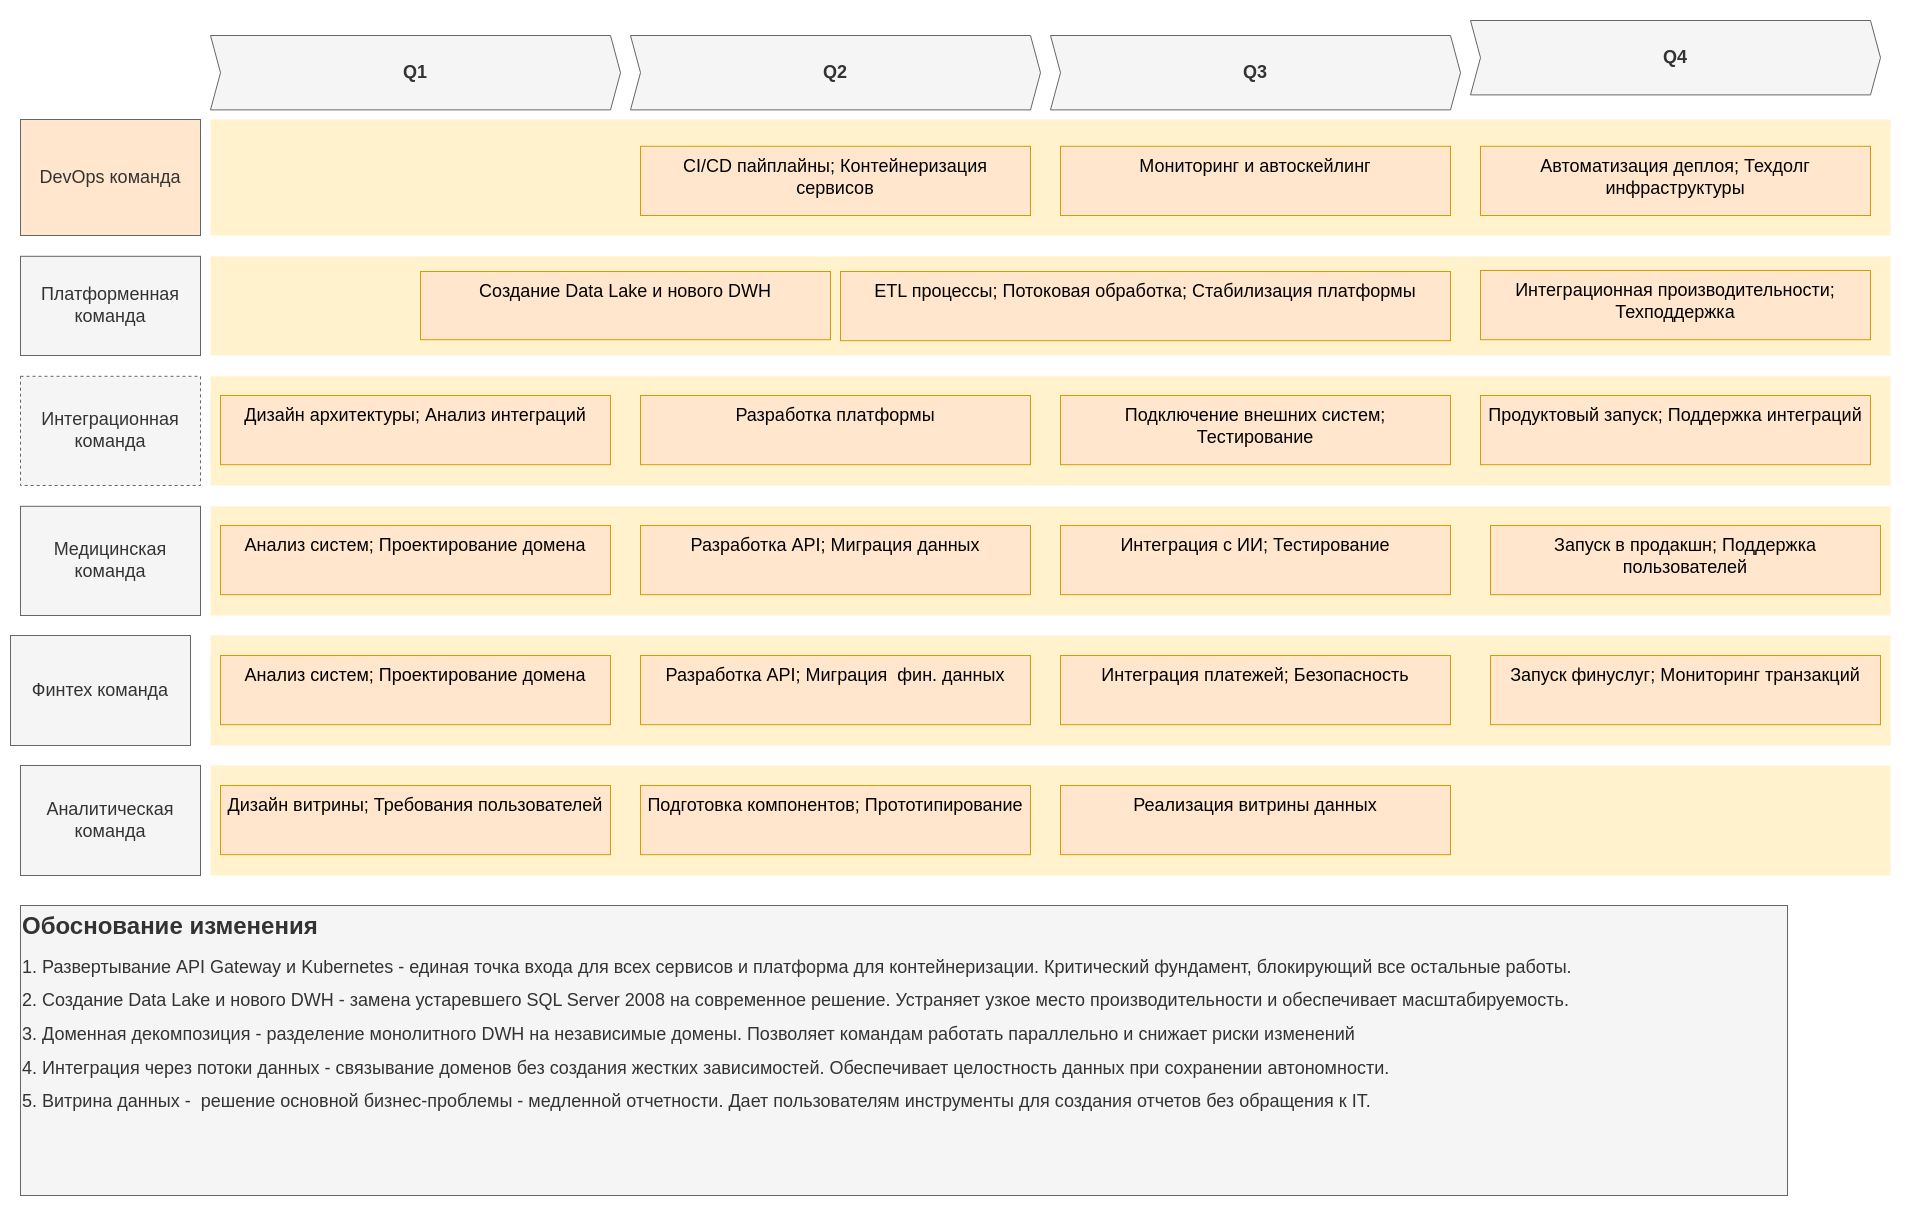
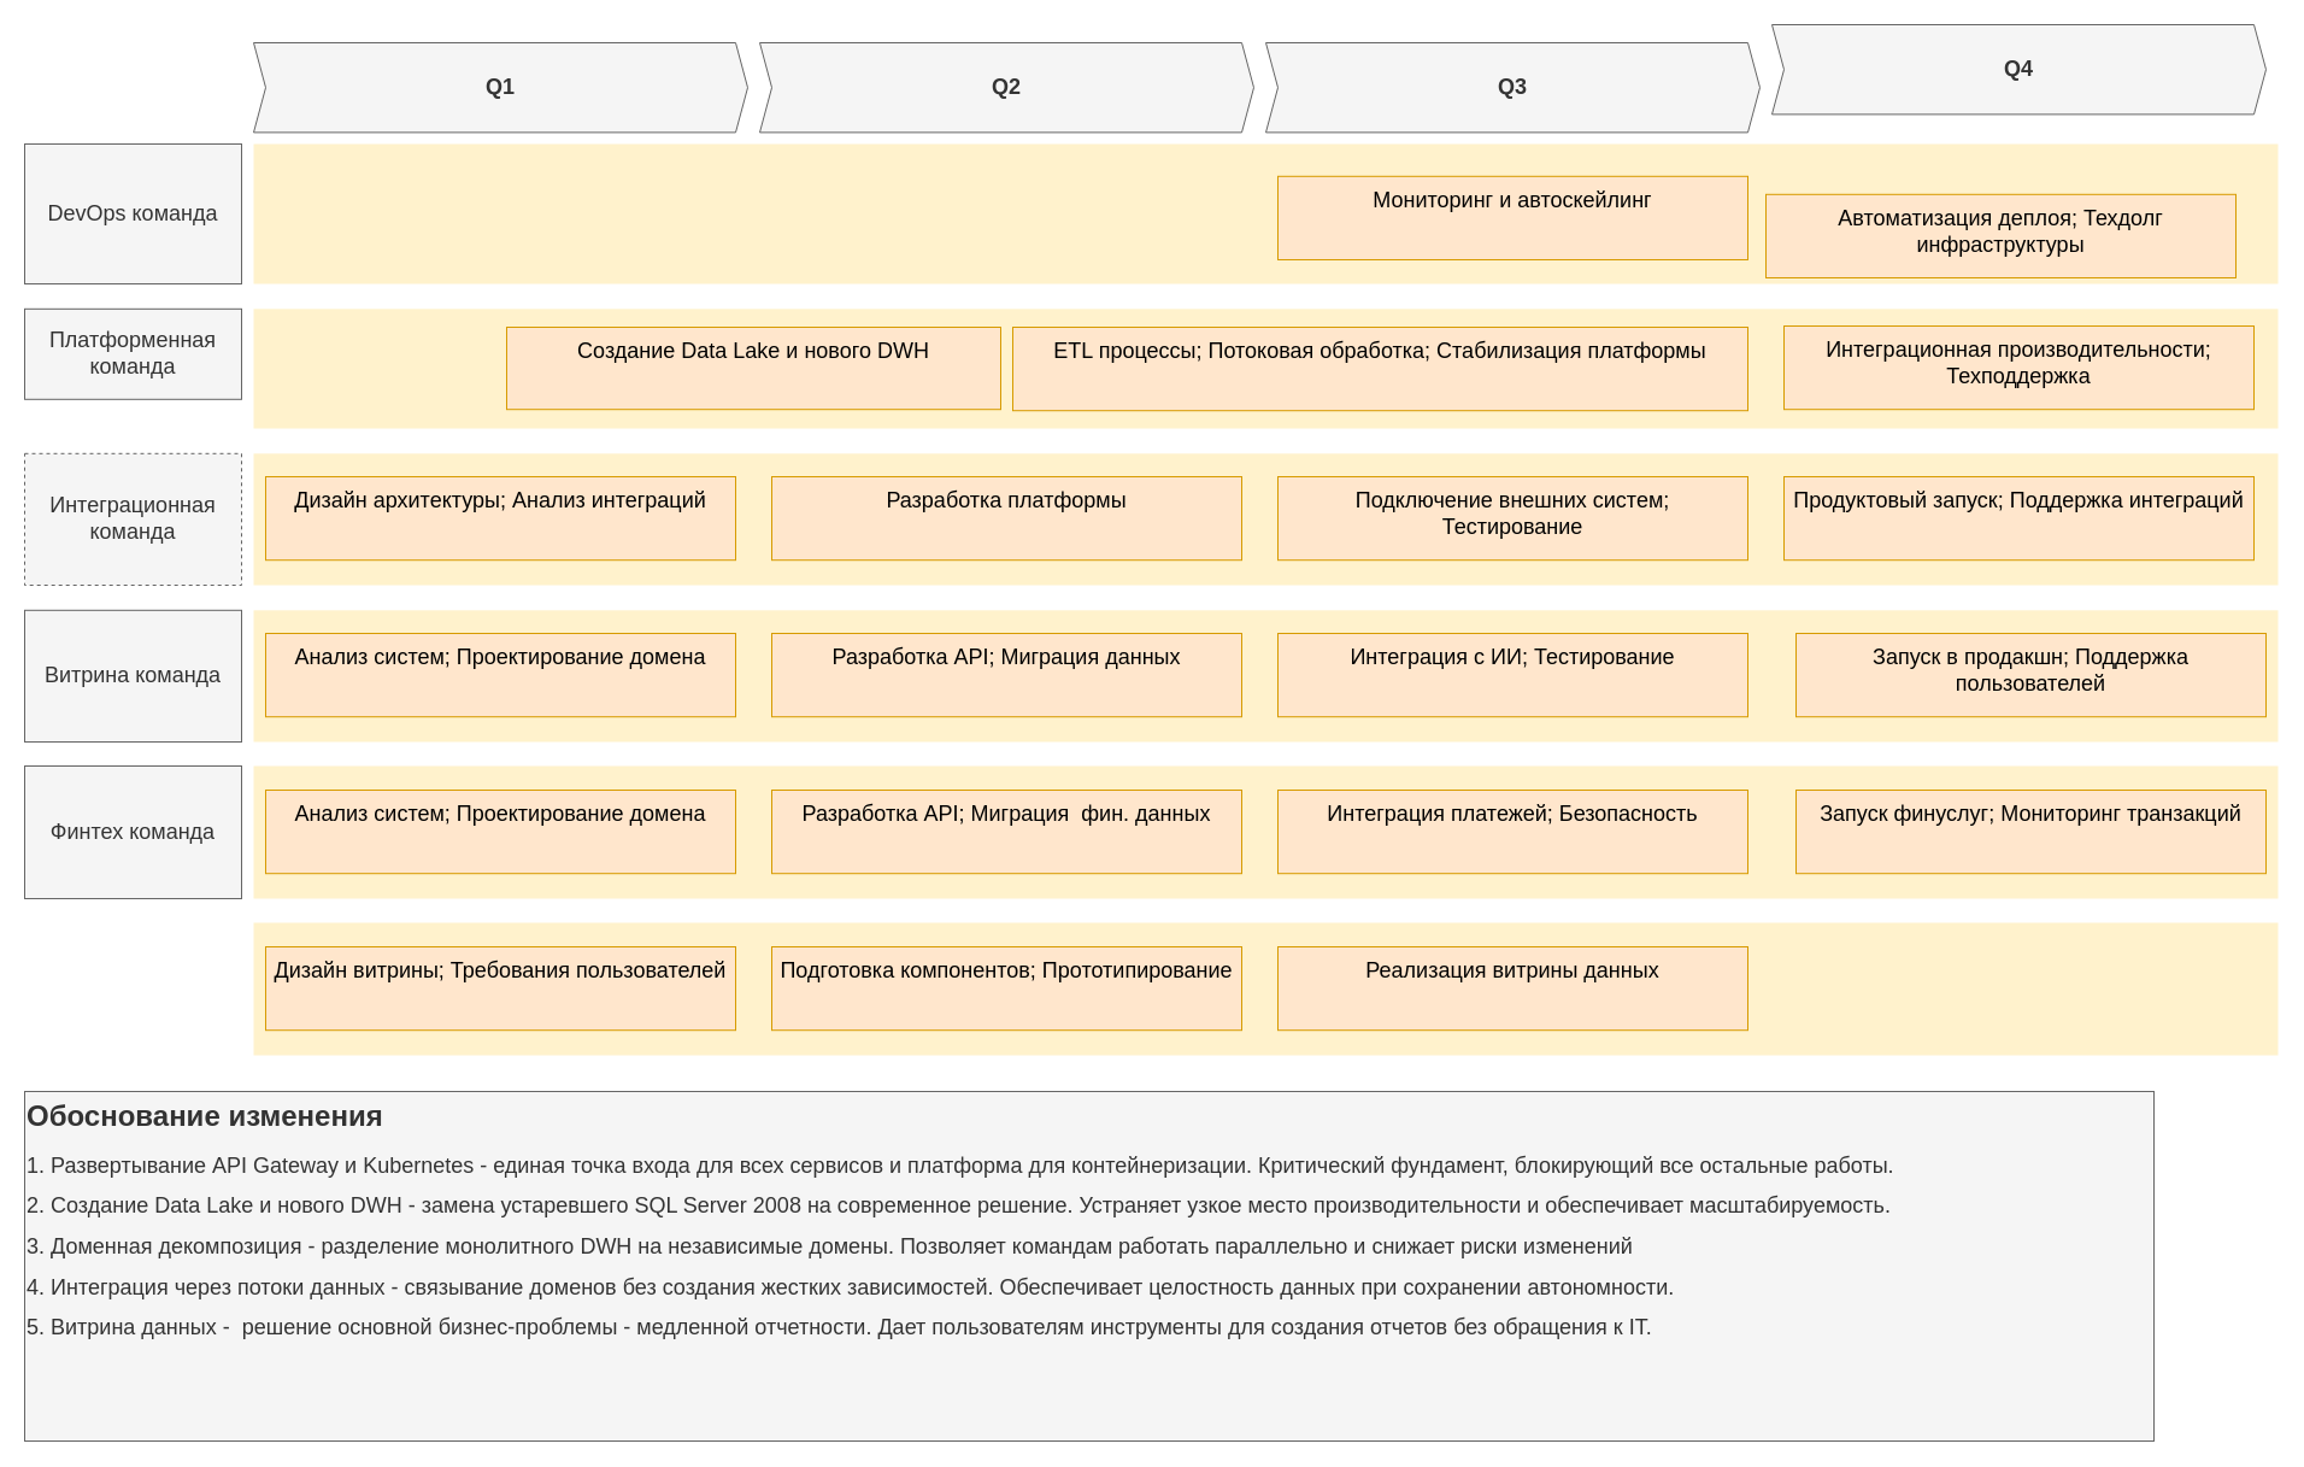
- <mxCell id="4" value="DevOps команда" style="rounded=0;whiteSpace=wrap;html=1;fillColor=#ffe6cc;fontColor=#333333;strokeColor=#666666;fontSize=18;" vertex="1" parent="1"><mxGeometry x="20" y="119" width="180" height="116" as="geometry" /></mxCell>
+ <mxCell id="4" value="DevOps команда" style="rounded=0;whiteSpace=wrap;html=1;fillColor=#f5f5f5;fontColor=#333333;strokeColor=#666666;fontSize=18;" vertex="1" parent="1"><mxGeometry x="20" y="119" width="180" height="116" as="geometry" /></mxCell>
- <mxCell id="18" value="CI/CD пайплайны; Контейнеризация сервисов" style="shape=rect;fillColor=#ffe6cc;strokeColor=#d79b00;fontSize=18;html=1;whiteSpace=wrap;align=center;verticalAlign=top;spacing=5;rounded=0;" vertex="1" parent="1"><mxGeometry x="640" y="145.8" width="390" height="69.2" as="geometry" /></mxCell>
- <mxCell id="20" value="Автоматизация деплоя; Техдолг инфраструктуры" style="shape=rect;fillColor=#ffe6cc;strokeColor=#d79b00;fontSize=18;html=1;whiteSpace=wrap;align=center;verticalAlign=top;spacing=5;rounded=0;" vertex="1" parent="1"><mxGeometry x="1480" y="145.8" width="390" height="69.2" as="geometry" /></mxCell>
+ <mxCell id="20" value="Автоматизация деплоя; Техдолг инфраструктуры" style="shape=rect;fillColor=#ffe6cc;strokeColor=#d79b00;fontSize=18;html=1;whiteSpace=wrap;align=center;verticalAlign=top;spacing=5;rounded=0;" vertex="1" parent="1"><mxGeometry x="1465" y="160.8" width="390" height="69.2" as="geometry" /></mxCell>
- <mxCell id="5" value="Платформенная команда" style="rounded=0;whiteSpace=wrap;html=1;fillColor=#f5f5f5;fontColor=#333333;strokeColor=#666666;fontSize=18;" vertex="1" parent="1"><mxGeometry x="20" y="255.8" width="180" height="99.2" as="geometry" /></mxCell>
+ <mxCell id="5" value="Платформенная команда" style="rounded=0;whiteSpace=wrap;html=1;fillColor=#f5f5f5;fontColor=#333333;strokeColor=#666666;fontSize=18;" vertex="1" parent="1"><mxGeometry x="20" y="255.8" width="180" height="75" as="geometry" /></mxCell>
- <mxCell id="10" value="Медицинская команда" style="rounded=0;whiteSpace=wrap;html=1;fillColor=#f5f5f5;fontColor=#333333;strokeColor=#666666;fontSize=18;" vertex="1" parent="1"><mxGeometry x="20" y="505.8" width="180" height="109.2" as="geometry" /></mxCell>
+ <mxCell id="10" value="Витрина команда" style="rounded=0;whiteSpace=wrap;html=1;fillColor=#f5f5f5;fontColor=#333333;strokeColor=#666666;fontSize=18;" vertex="1" parent="1"><mxGeometry x="20" y="505.8" width="180" height="109.2" as="geometry" /></mxCell>
- <mxCell id="15" value="Финтех команда" style="rounded=0;whiteSpace=wrap;html=1;fillColor=#f5f5f5;fontColor=#333333;strokeColor=#666666;fontSize=18;" vertex="1" parent="1"><mxGeometry x="10" y="635" width="180" height="110" as="geometry" /></mxCell>
+ <mxCell id="15" value="Финтех команда" style="rounded=0;whiteSpace=wrap;html=1;fillColor=#f5f5f5;fontColor=#333333;strokeColor=#666666;fontSize=18;" vertex="1" parent="1"><mxGeometry x="20" y="635" width="180" height="110" as="geometry" /></mxCell>
- <mxCell id="17" value="Аналитическая команда" style="rounded=0;whiteSpace=wrap;html=1;fillColor=#f5f5f5;fontColor=#333333;strokeColor=#666666;fontSize=18;" vertex="1" parent="1"><mxGeometry x="20" y="765" width="180" height="110" as="geometry" /></mxCell>
